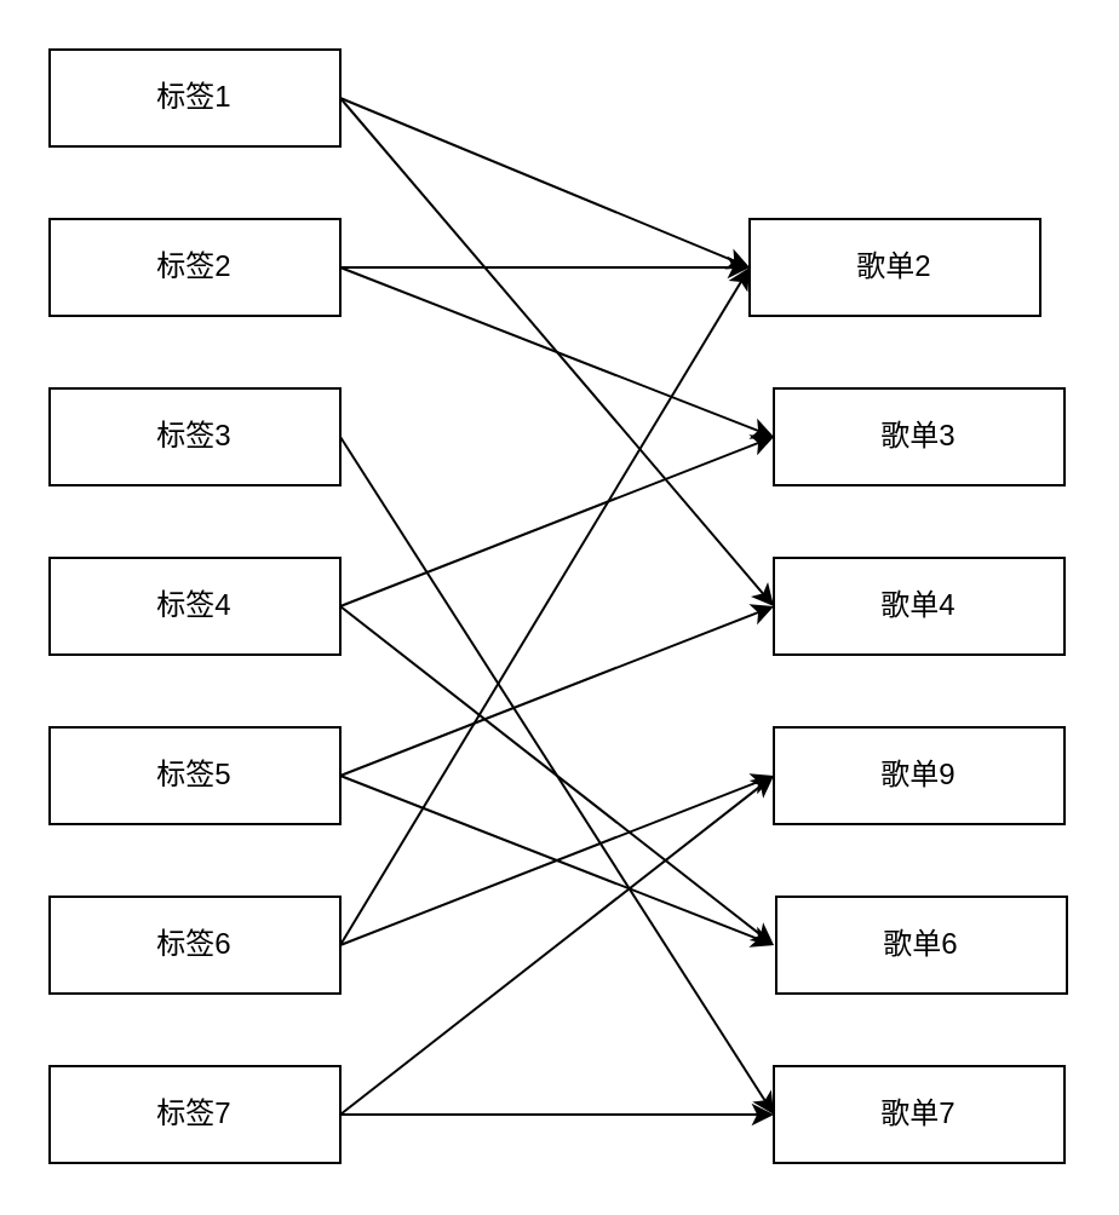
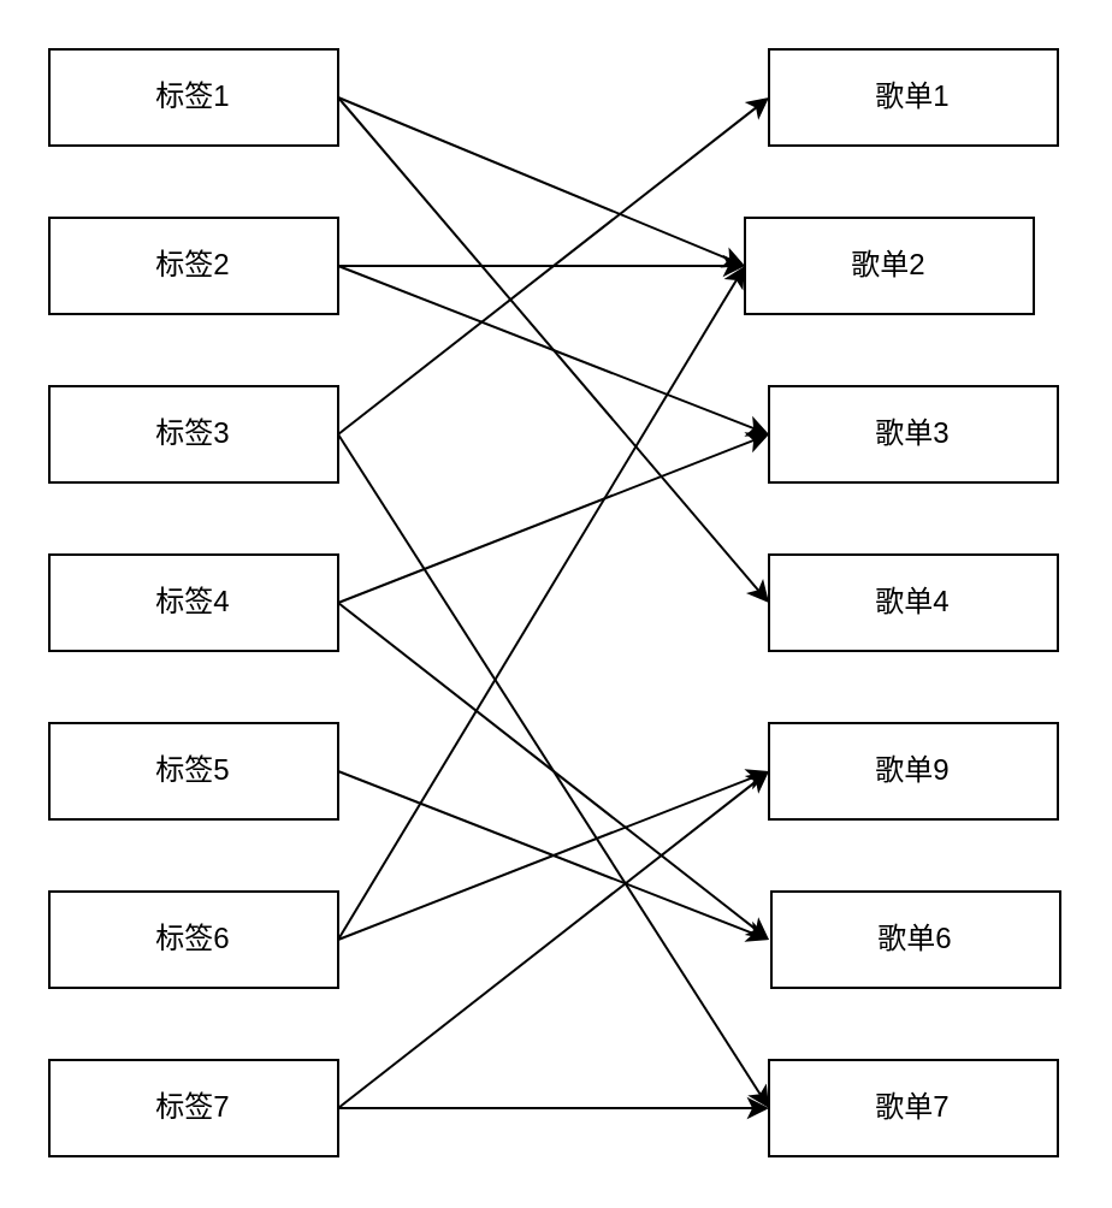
+ <mxCell id="23" value="歌单1" style="rounded=0;whiteSpace=wrap;html=1;" vertex="1" parent="1"><mxGeometry x="319" y="20" width="120" height="40" as="geometry" /></mxCell>
+ <mxCell id="20" style="edgeStyle=none;rounded=0;orthogonalLoop=1;jettySize=auto;html=1;exitX=1;exitY=0.5;exitDx=0;exitDy=0;entryX=0;entryY=0.5;entryDx=0;entryDy=0;" edge="1" parent="1" source="22" target="23"><mxGeometry relative="1" as="geometry" /></mxCell>
- <mxCell id="12" style="edgeStyle=none;rounded=0;orthogonalLoop=1;jettySize=auto;html=1;exitX=1;exitY=0.5;exitDx=0;exitDy=0;entryX=0;entryY=0.5;entryDx=0;entryDy=0;" edge="1" parent="1" source="13" target="27"><mxGeometry relative="1" as="geometry" /></mxCell>
